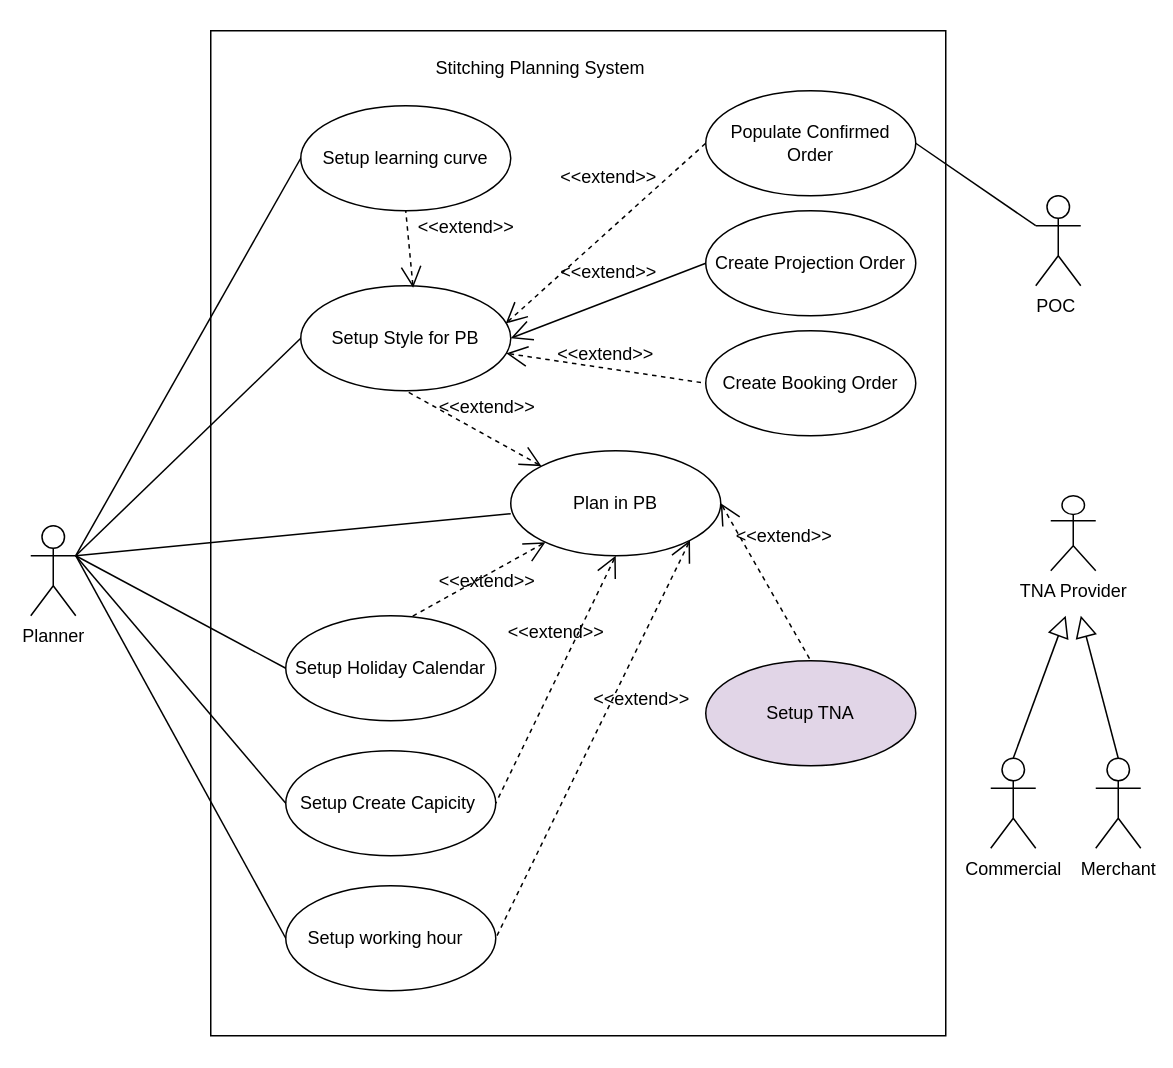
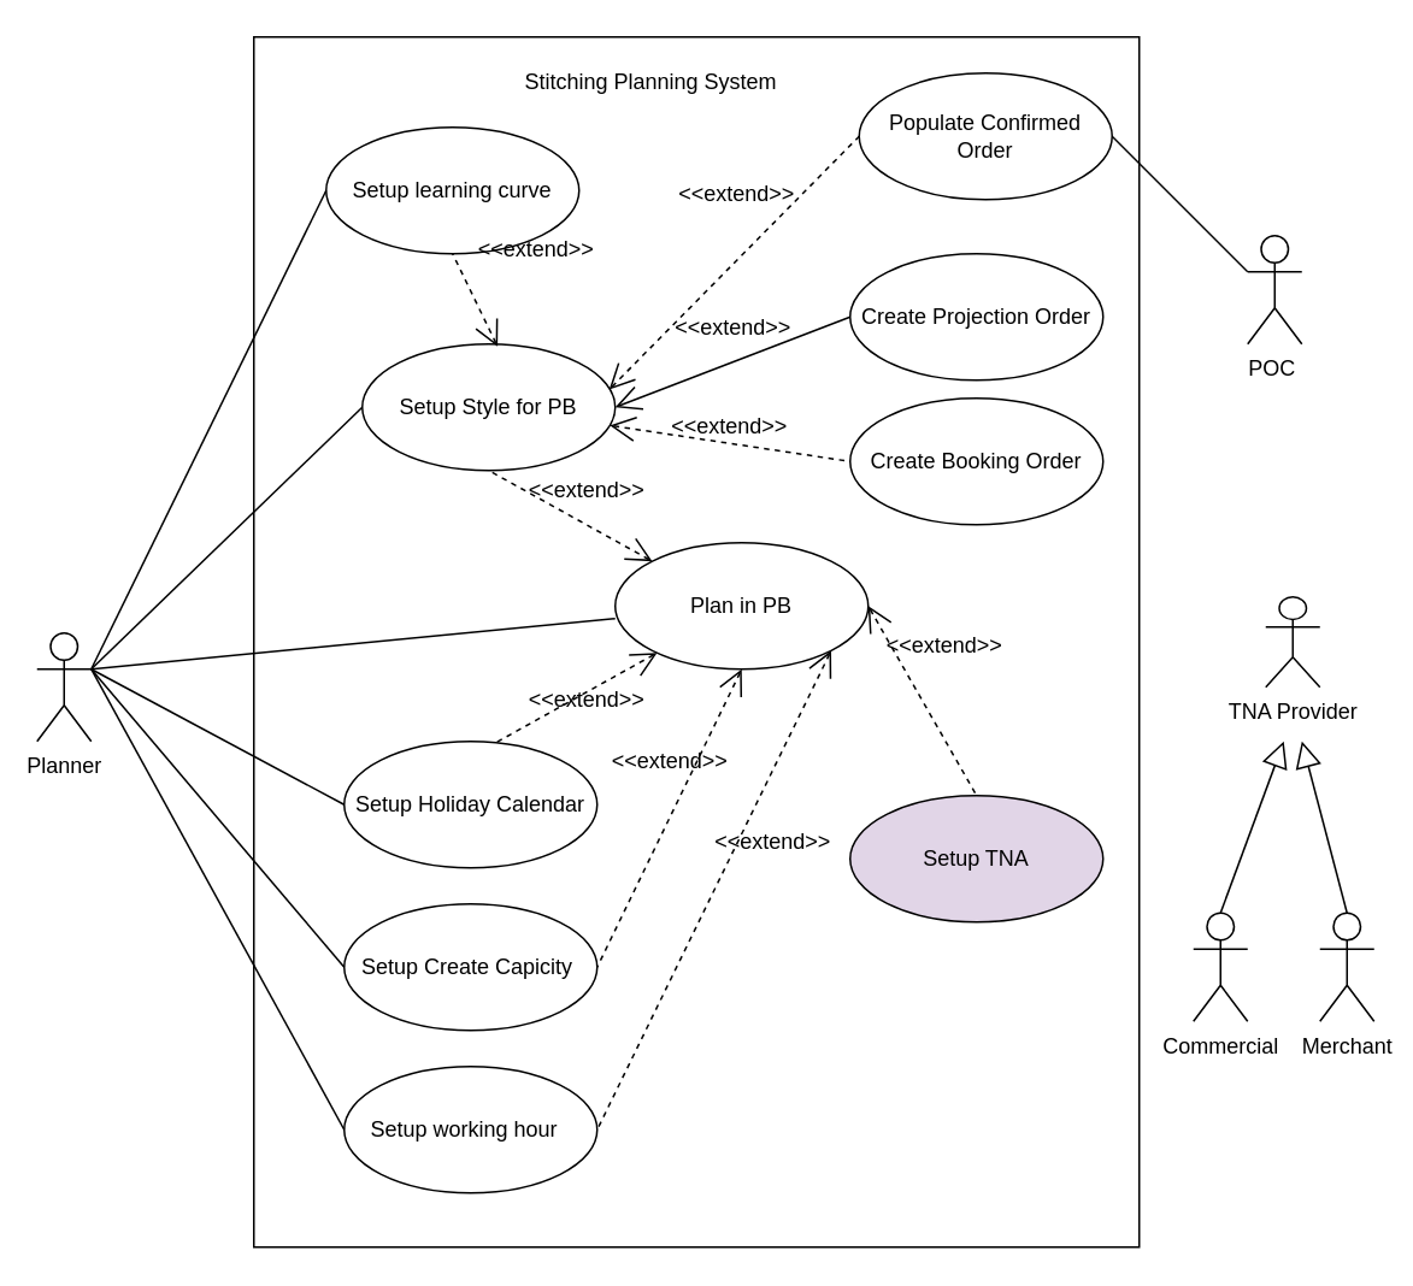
- <mxCell id="15" value="Populate Confirmed Order" style="ellipse;whiteSpace=wrap;html=1;fontSize=12;" parent="1" vertex="1"><mxGeometry x="470" y="60" width="140" height="70" as="geometry" /></mxCell>
+ <mxCell id="15" value="Populate Confirmed Order" style="ellipse;whiteSpace=wrap;html=1;fontSize=12;" parent="1" vertex="1"><mxGeometry x="475" y="40" width="140" height="70" as="geometry" /></mxCell>
- <mxCell id="11" value="Setup learning curve" style="ellipse;whiteSpace=wrap;html=1;fontSize=12;" parent="1" vertex="1"><mxGeometry x="200" y="70" width="140" height="70" as="geometry" /></mxCell>
+ <mxCell id="11" value="Setup learning curve" style="ellipse;whiteSpace=wrap;html=1;fontSize=12;" parent="1" vertex="1"><mxGeometry x="180" y="70" width="140" height="70" as="geometry" /></mxCell>
